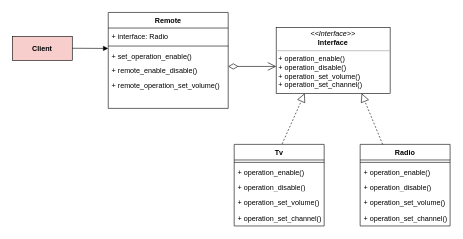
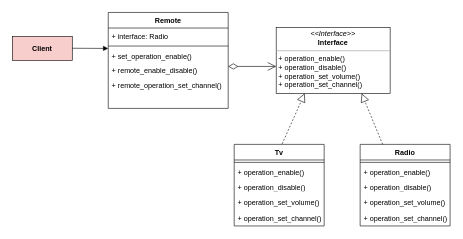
- <mxCell id="7" value="+ remote_operation_set_volume()" style="text;align=left;verticalAlign=top;spacingLeft=4;spacingRight=4;overflow=hidden;rotatable=0;points=[[0,0.5],[1,0.5]];portConstraint=eastwest;" parent="2" vertex="1"><mxGeometry y="108" width="200" height="24" as="geometry" /></mxCell>
+ <mxCell id="7" value="+ remote_operation_set_channel()" style="text;align=left;verticalAlign=top;spacingLeft=4;spacingRight=4;overflow=hidden;rotatable=0;points=[[0,0.5],[1,0.5]];portConstraint=eastwest;" parent="2" vertex="1"><mxGeometry y="108" width="200" height="24" as="geometry" /></mxCell>
